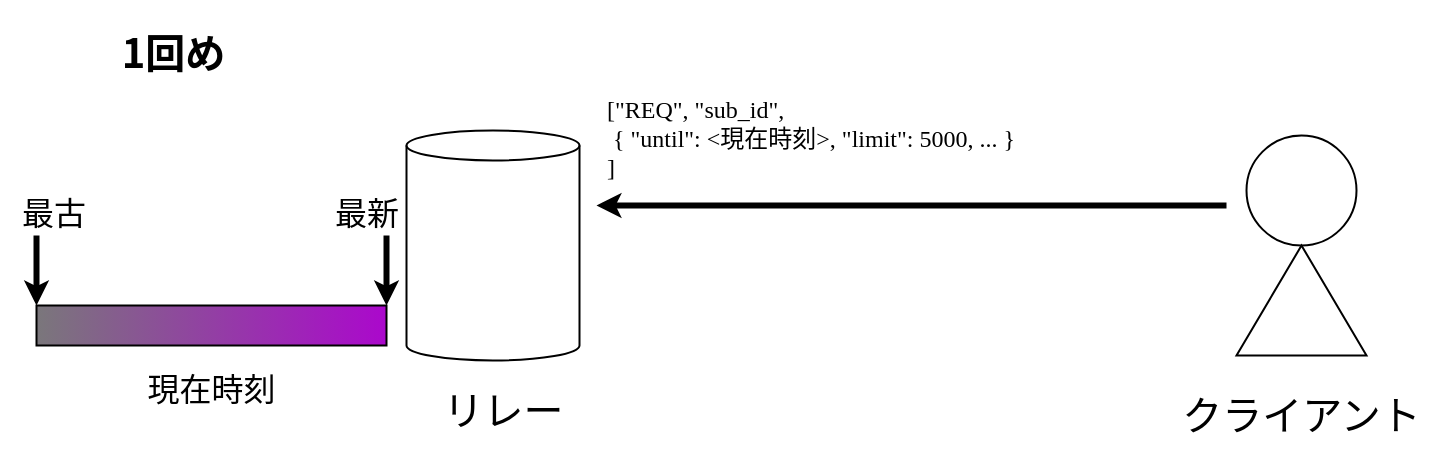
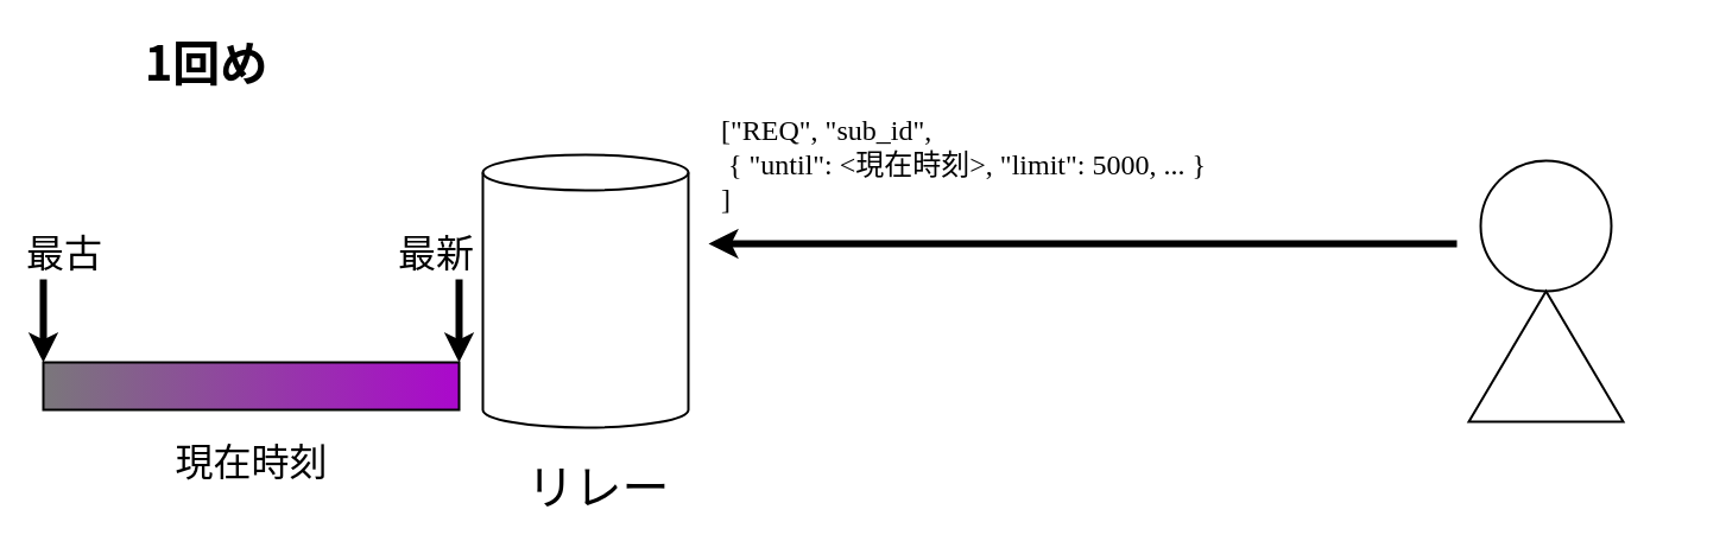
- <mxCell id="5" value="クライアント" style="text;html=1;align=center;verticalAlign=middle;resizable=0;points=[];autosize=1;strokeColor=none;fillColor=none;fontSize=40;strokeWidth=2;" parent="1" vertex="1"><mxGeometry x="1171" y="385" width="260" height="60" as="geometry" /></mxCell>
